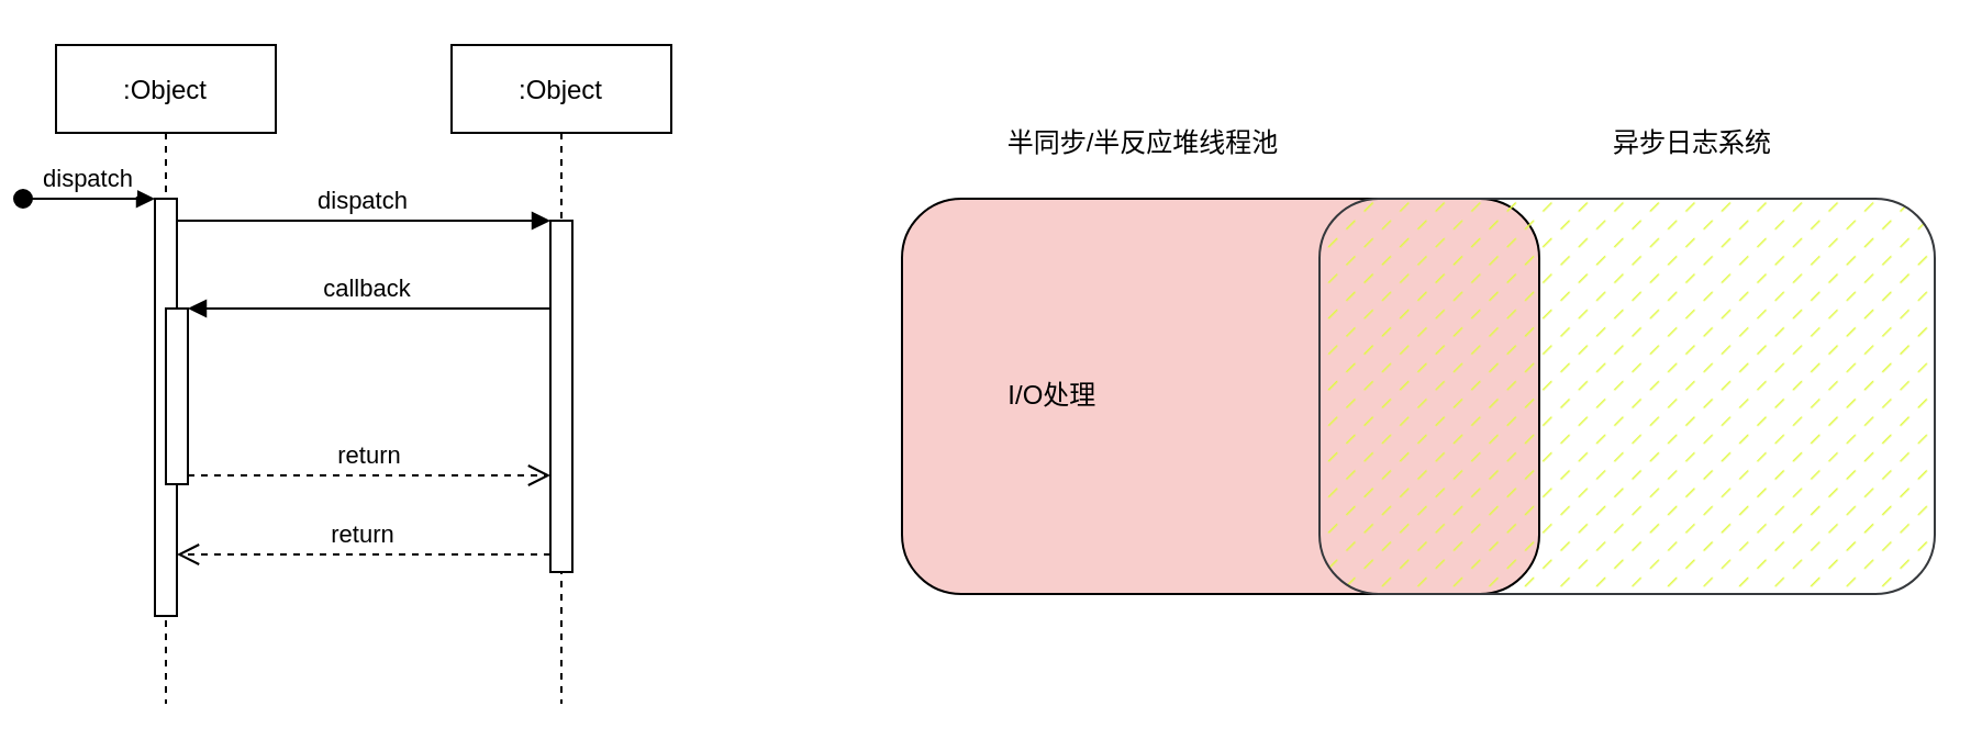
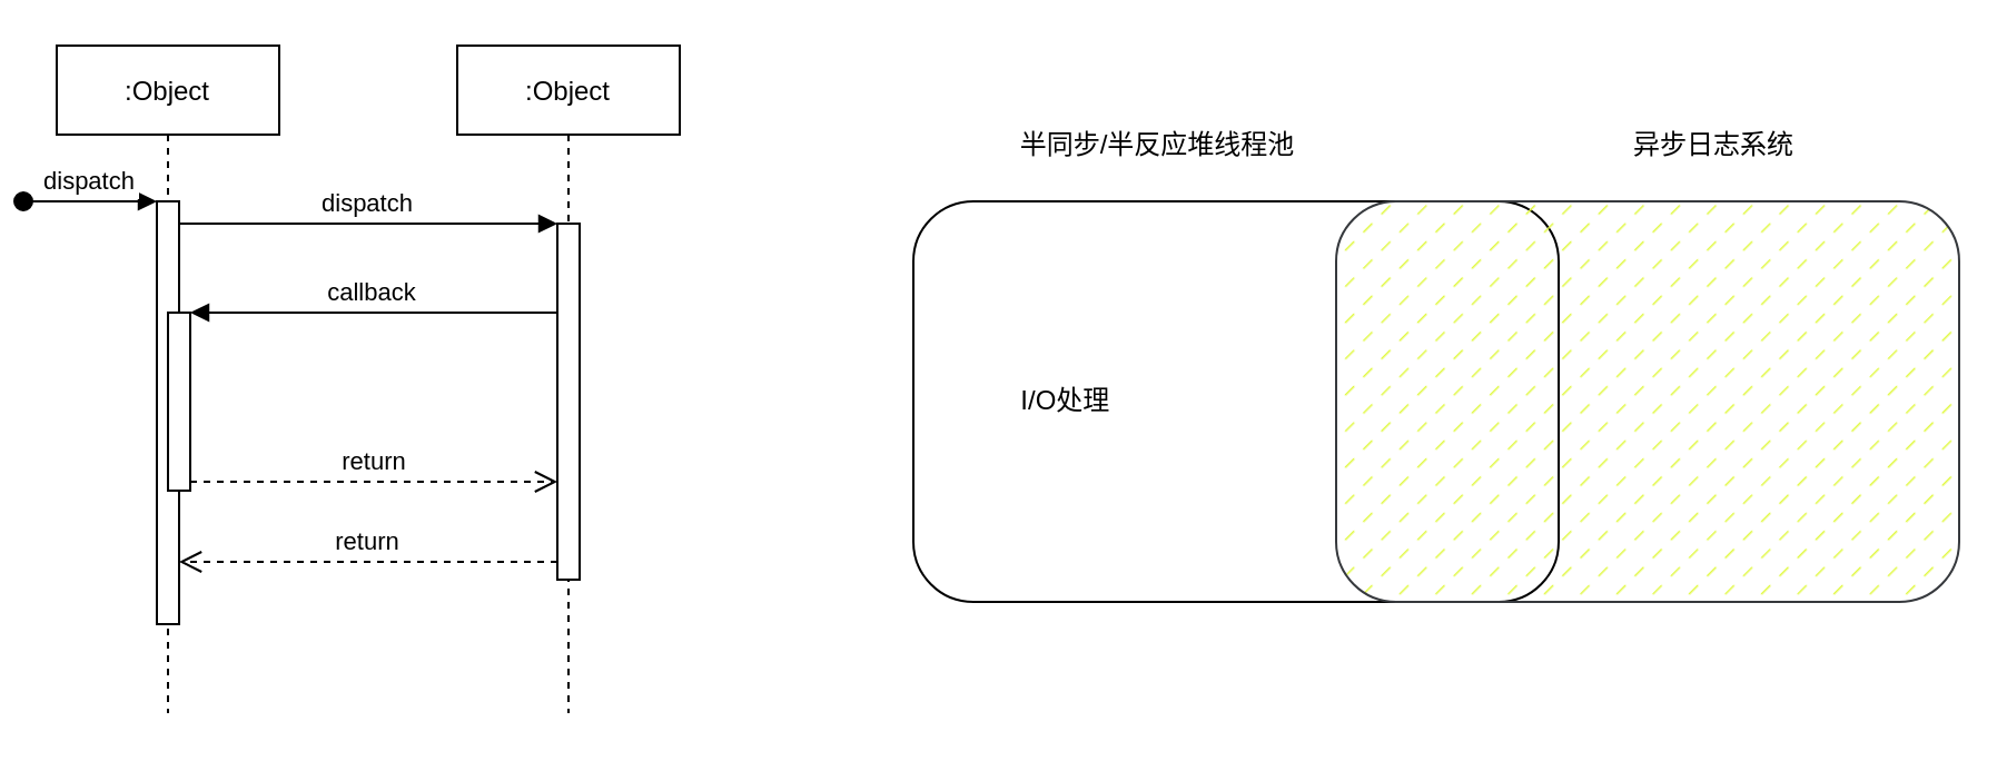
- <mxCell id="12" value="&amp;nbsp; &amp;nbsp; &amp;nbsp; &amp;nbsp; &amp;nbsp; &amp;nbsp; &amp;nbsp; I/O处理" style="rounded=1;whiteSpace=wrap;html=1;align=left;fillColor=#f8cecc;" vertex="1" parent="1"><mxGeometry x="405" y="90" width="290" height="180" as="geometry" /></mxCell>
+ <mxCell id="12" value="&amp;nbsp; &amp;nbsp; &amp;nbsp; &amp;nbsp; &amp;nbsp; &amp;nbsp; &amp;nbsp; I/O处理" style="rounded=1;whiteSpace=wrap;html=1;align=left;" vertex="1" parent="1"><mxGeometry x="405" y="90" width="290" height="180" as="geometry" /></mxCell>
